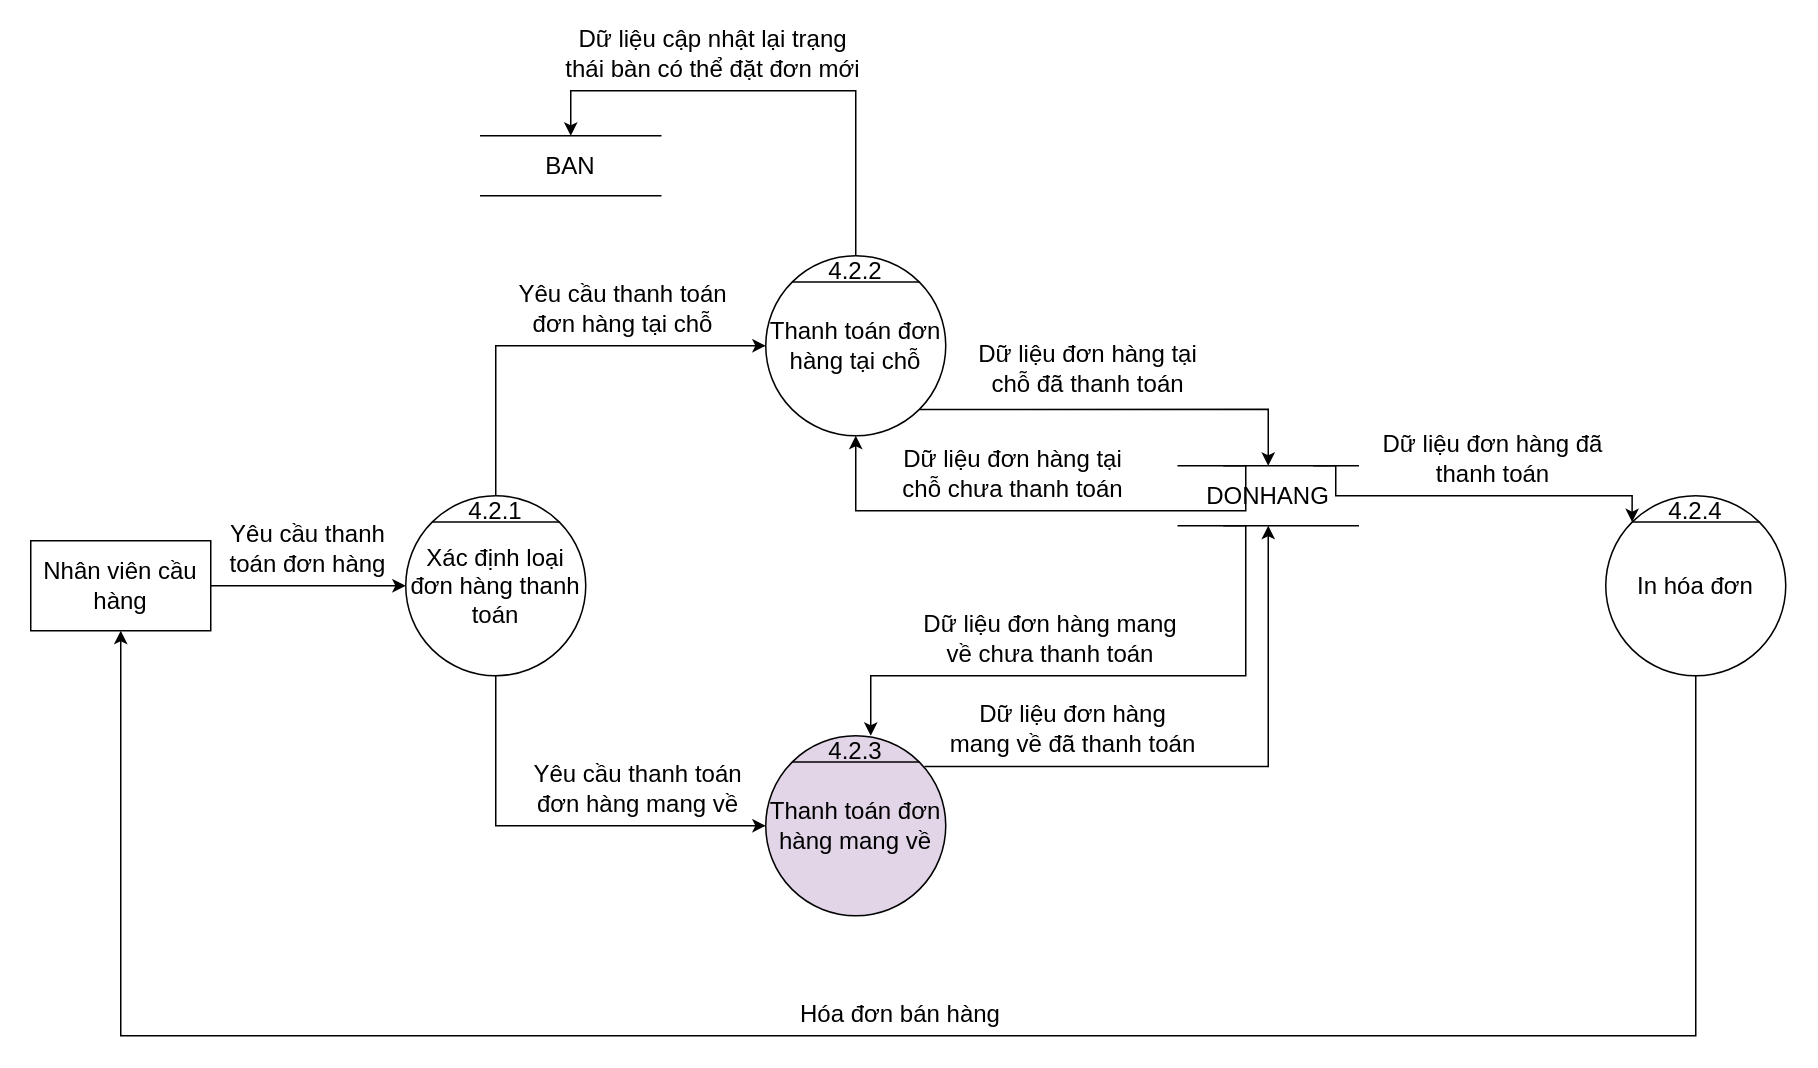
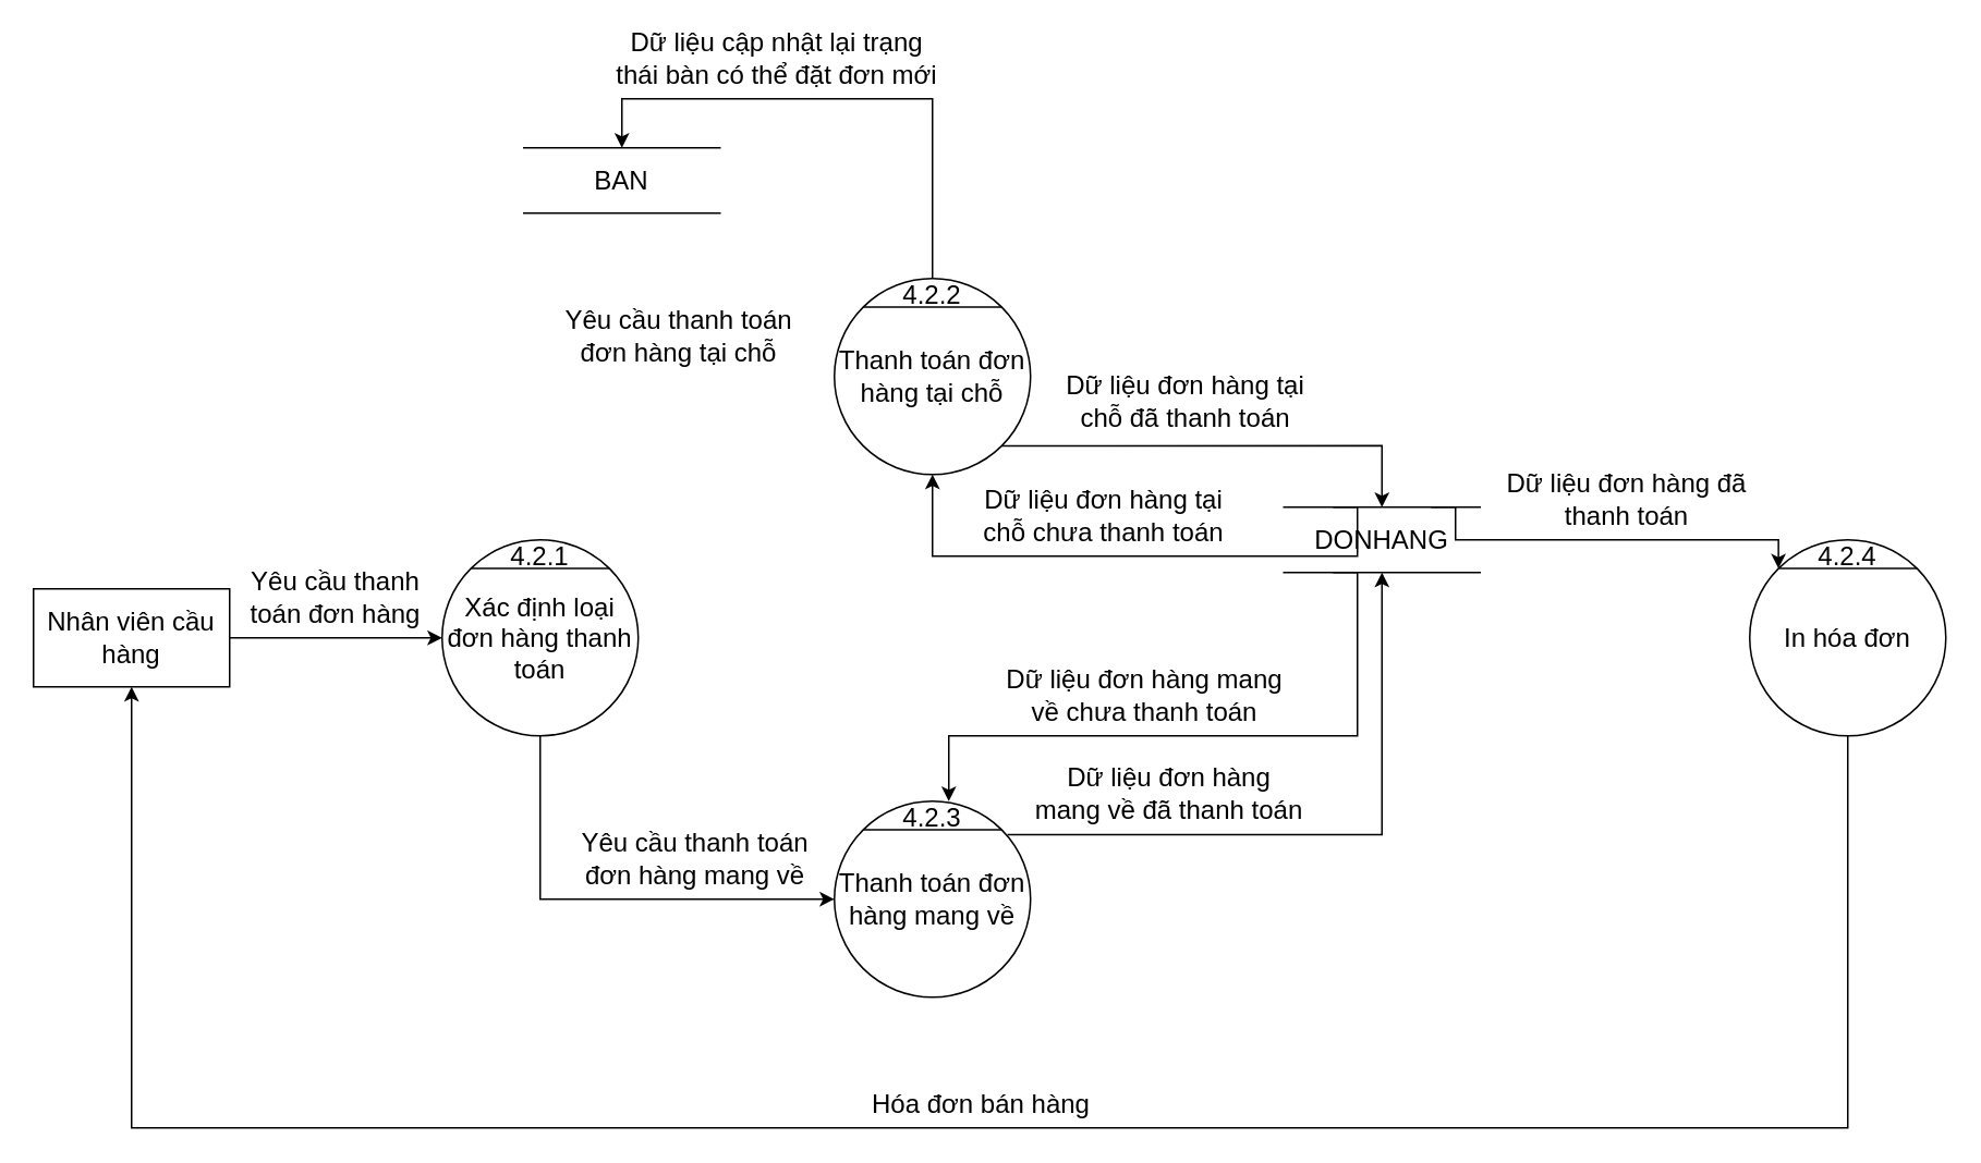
- <mxCell id="14" value="" style="edgeStyle=segmentEdgeStyle;endArrow=classic;html=1;rounded=0;entryX=0;entryY=0.5;entryDx=0;entryDy=0;exitX=0.5;exitY=0;exitDx=0;exitDy=0;" parent="1" source="4" target="8" edge="1"><mxGeometry width="50" height="50" relative="1" as="geometry"><mxPoint x="230" y="380" as="sourcePoint" /><mxPoint x="280" y="330" as="targetPoint" /><Array as="points"><mxPoint x="330" y="230" /></Array></mxGeometry></mxCell>
- <mxCell id="11" value="Thanh toán đơn hàng mang về" style="ellipse;whiteSpace=wrap;html=1;aspect=fixed;fontSize=16;fillColor=#e1d5e7;" parent="1" vertex="1"><mxGeometry x="510" y="490" width="120" height="120" as="geometry" /></mxCell>
+ <mxCell id="11" value="Thanh toán đơn hàng mang về" style="ellipse;whiteSpace=wrap;html=1;aspect=fixed;fontSize=16;" parent="1" vertex="1"><mxGeometry x="510" y="490" width="120" height="120" as="geometry" /></mxCell>
